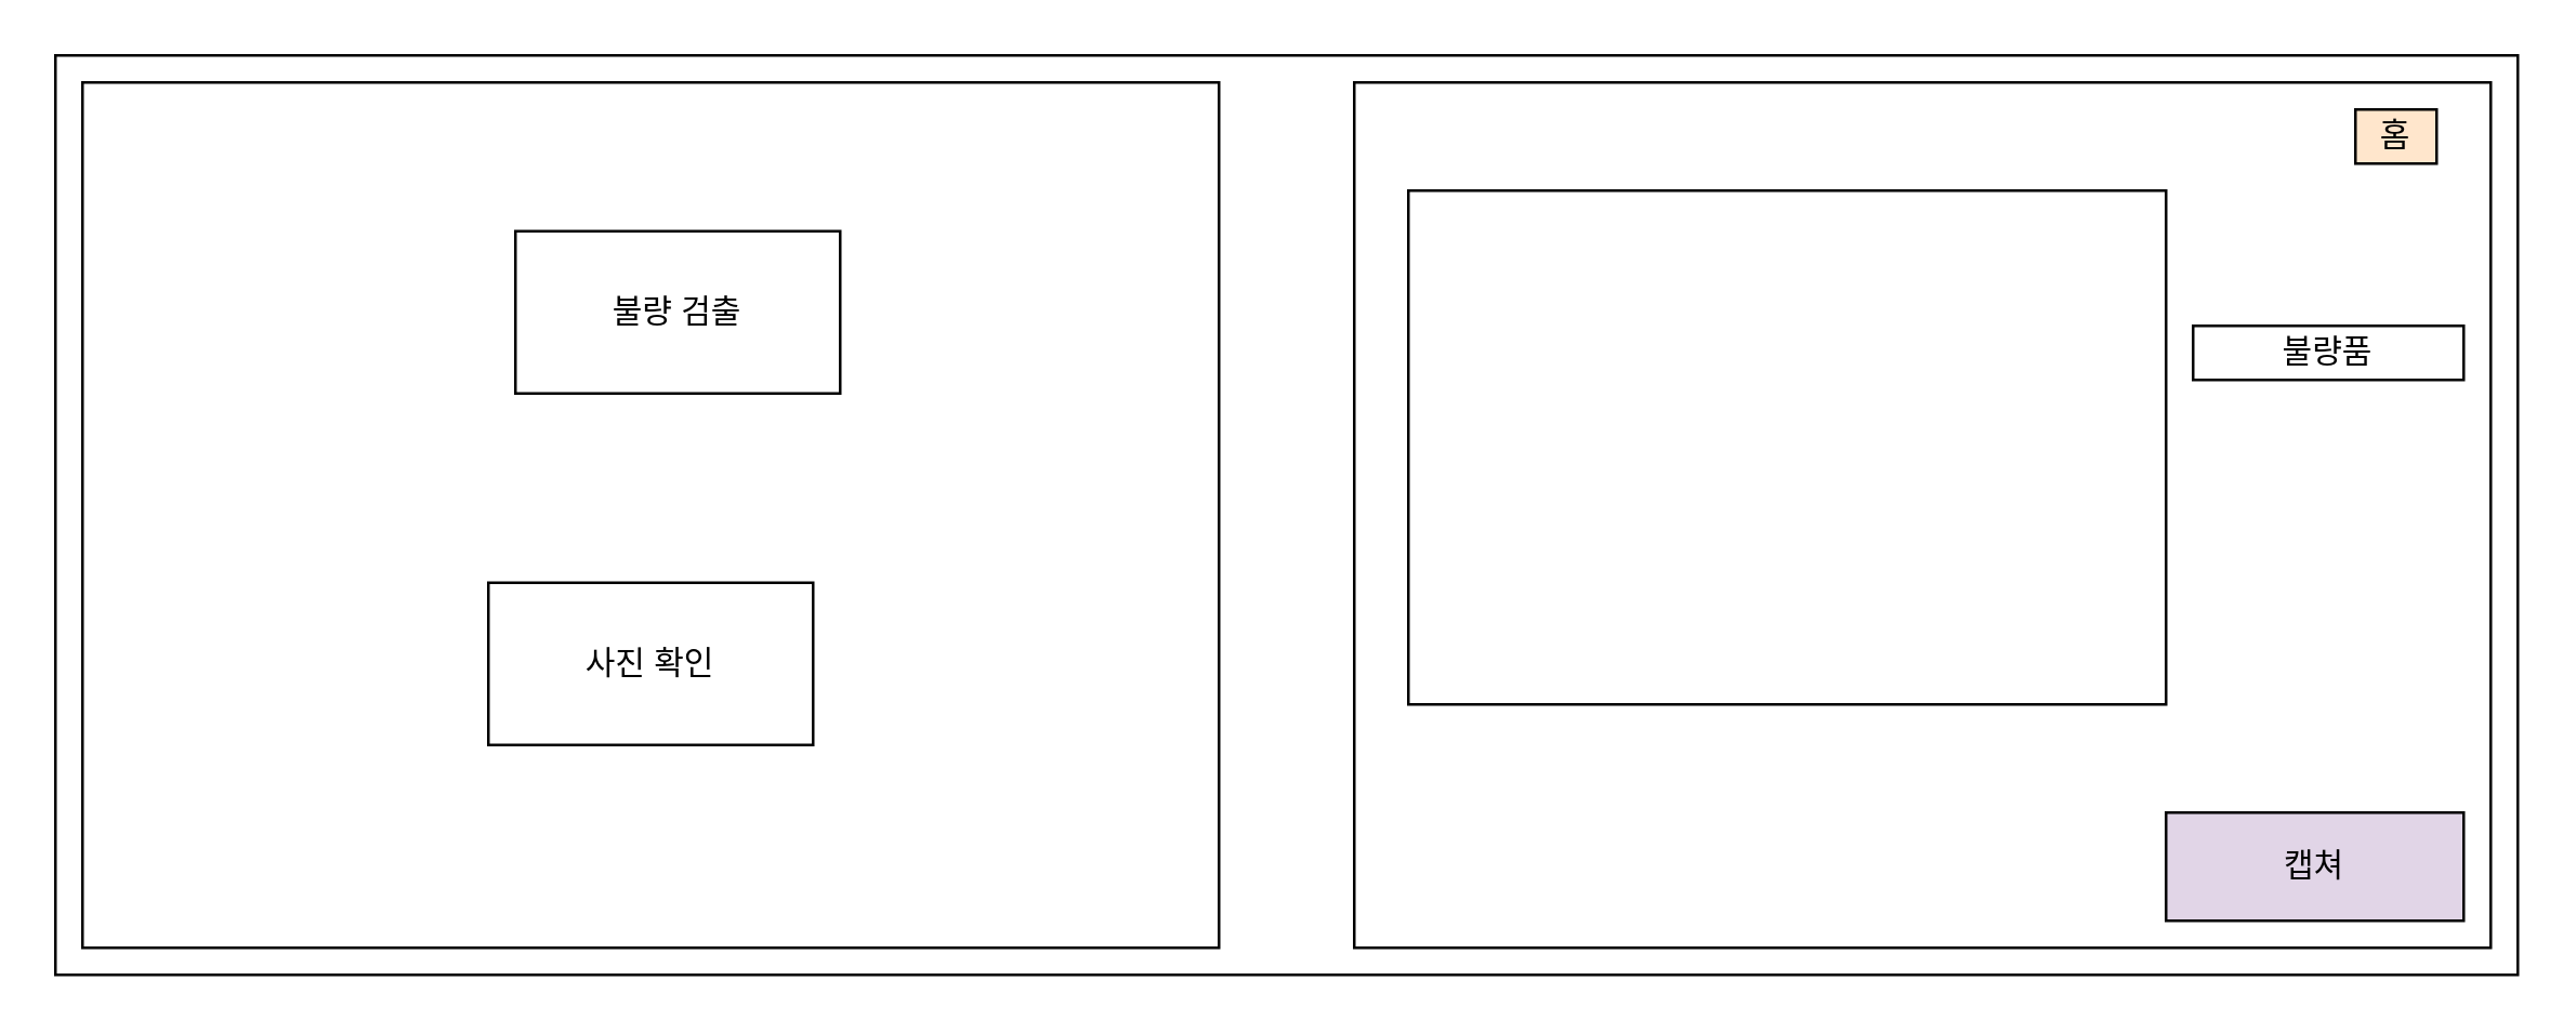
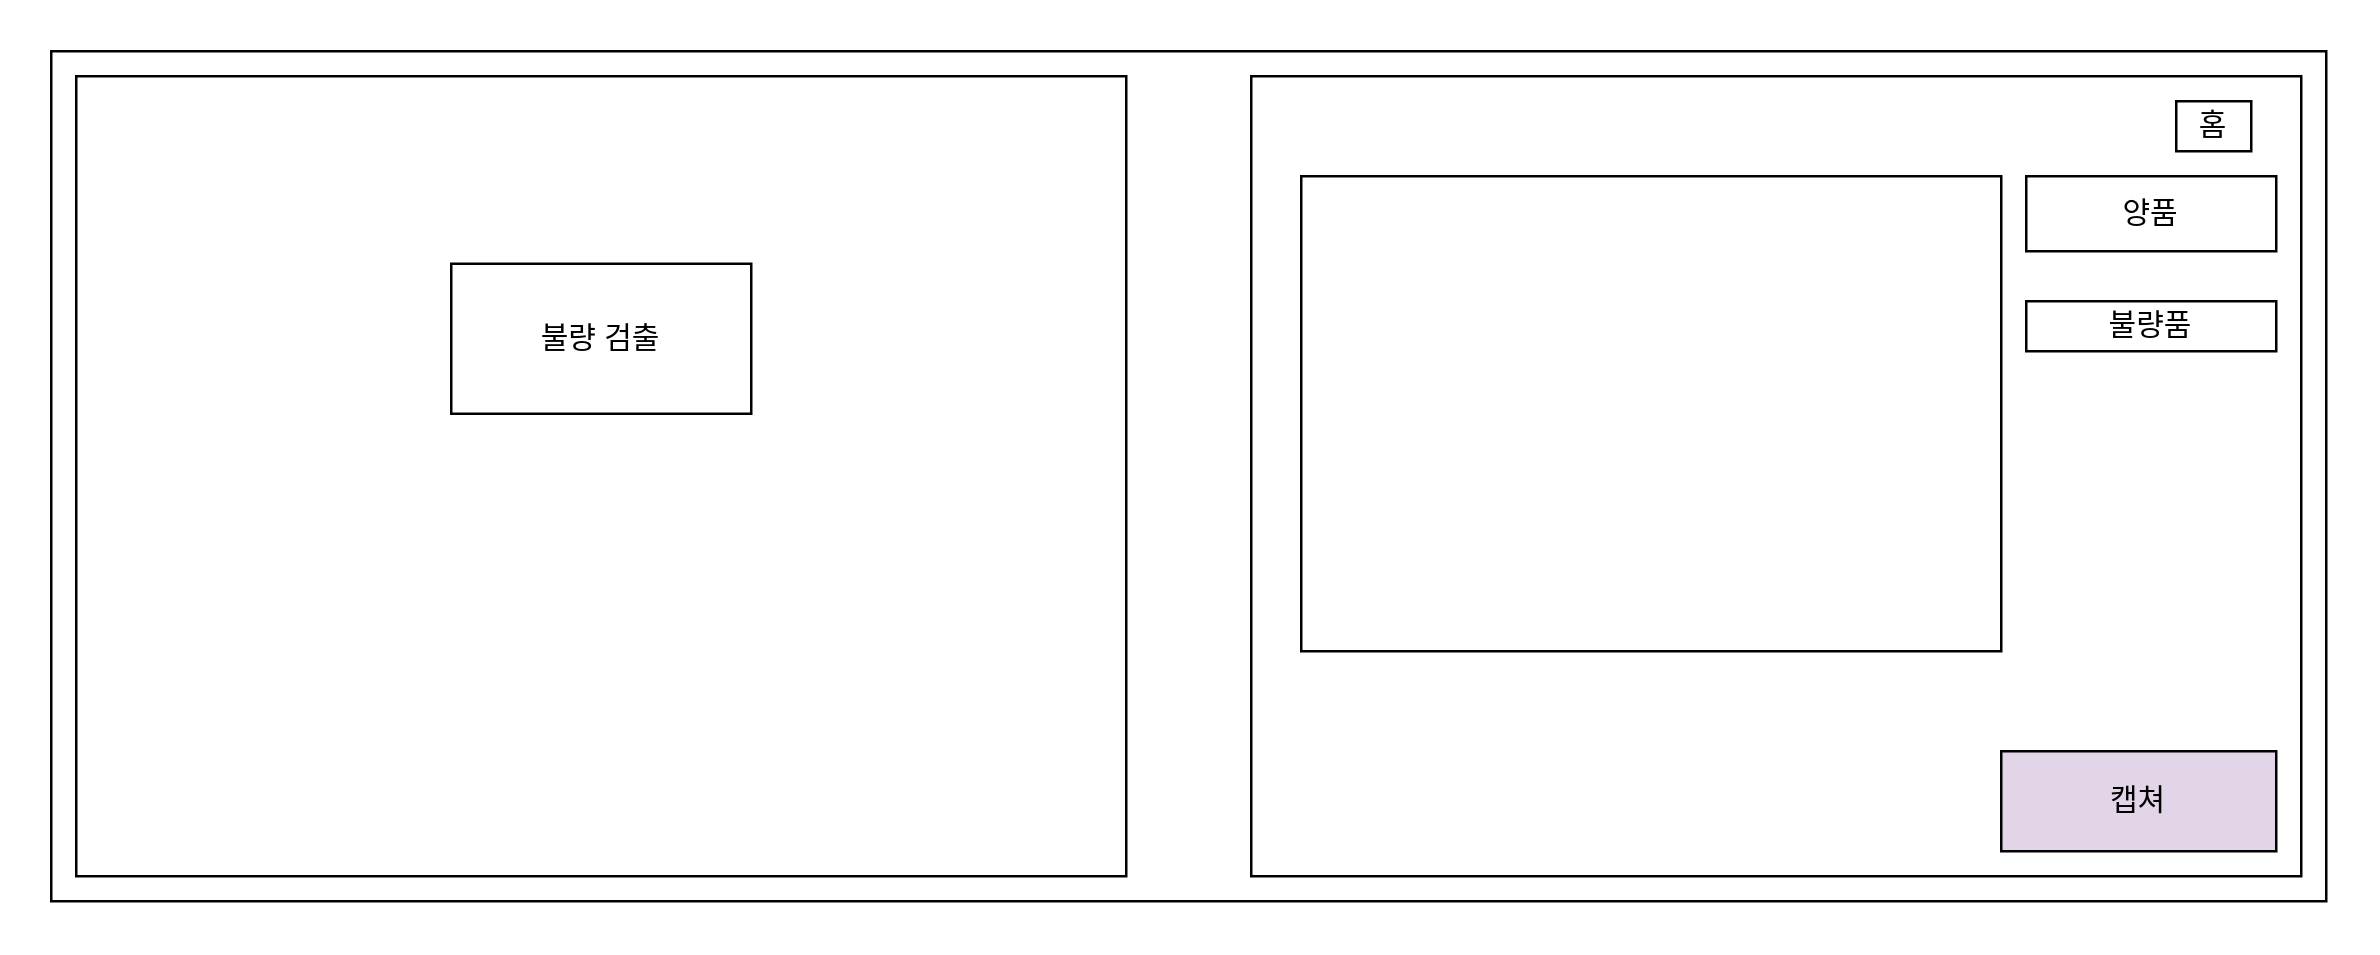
- <mxCell id="10" value="홈" style="rounded=0;whiteSpace=wrap;html=1;fillColor=#ffe6cc;" vertex="1" parent="1"><mxGeometry x="870" y="40" width="30" height="20" as="geometry" /></mxCell>
+ <mxCell id="10" value="홈" style="rounded=0;whiteSpace=wrap;html=1;" vertex="1" parent="1"><mxGeometry x="870" y="40" width="30" height="20" as="geometry" /></mxCell>
+ <mxCell id="9" value="양품" style="rounded=0;whiteSpace=wrap;html=1;" vertex="1" parent="1"><mxGeometry x="810" y="70" width="100" height="30" as="geometry" /></mxCell>
- <mxCell id="4" value="불량 검출" style="rounded=0;whiteSpace=wrap;html=1;" vertex="1" parent="1"><mxGeometry x="190" y="85" width="120" height="60" as="geometry" /></mxCell>
+ <mxCell id="4" value="불량 검출" style="rounded=0;whiteSpace=wrap;html=1;" vertex="1" parent="1"><mxGeometry x="180" y="105" width="120" height="60" as="geometry" /></mxCell>
- <mxCell id="5" value="사진 확인" style="rounded=0;whiteSpace=wrap;html=1;" vertex="1" parent="1"><mxGeometry x="180" y="215" width="120" height="60" as="geometry" /></mxCell>
